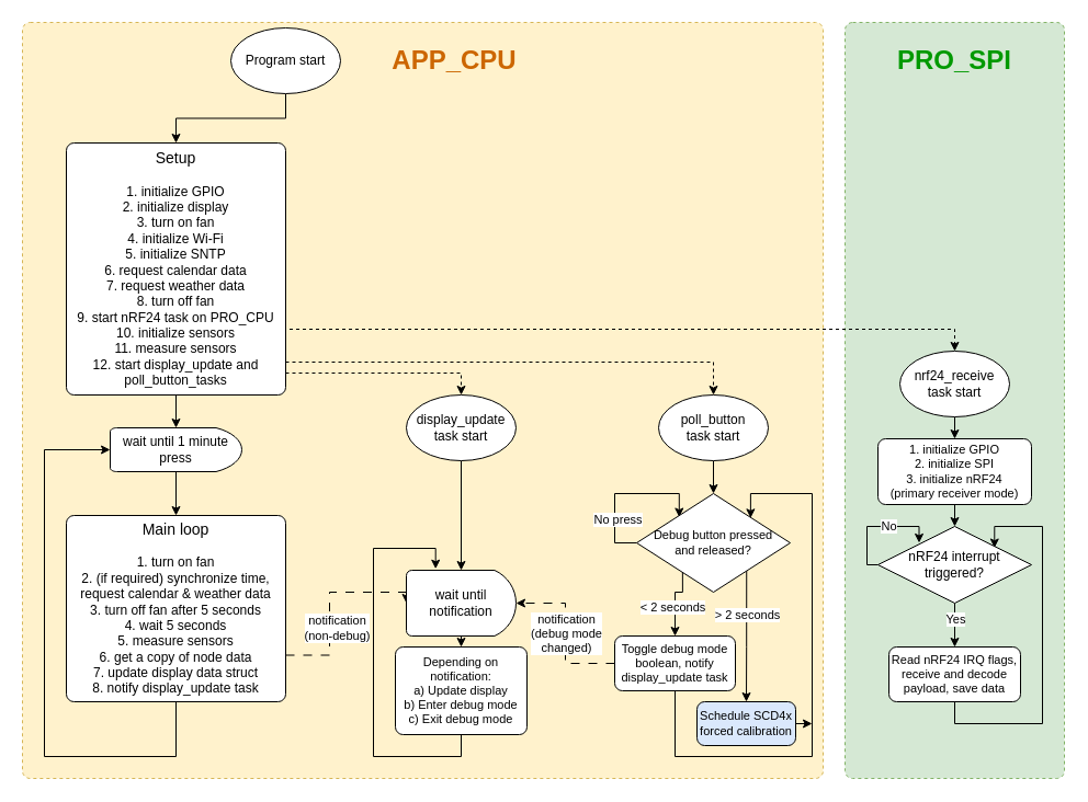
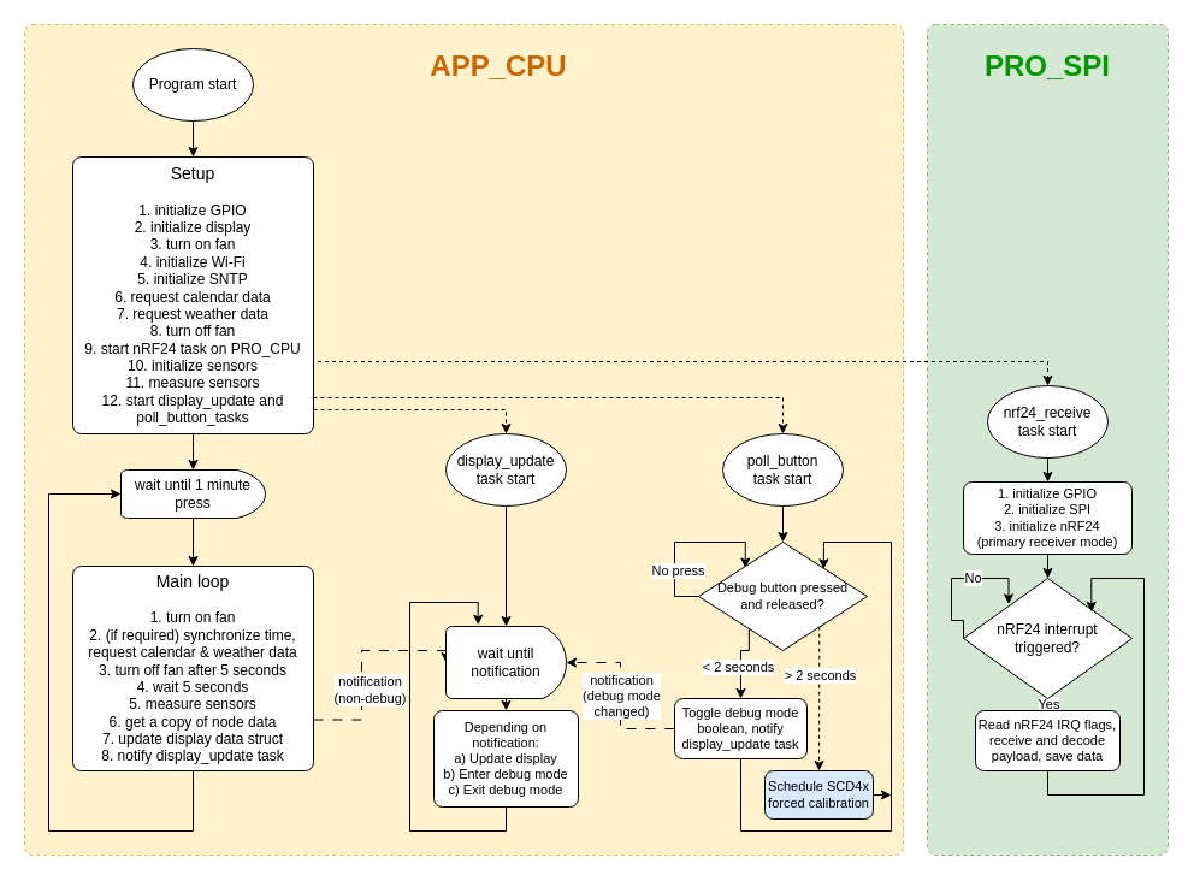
- <mxCell id="5" value="Program start" style="strokeWidth=1;html=1;shape=mxgraph.flowchart.start_1;whiteSpace=wrap;" parent="1" vertex="1"><mxGeometry x="210" y="25" width="100" height="60" as="geometry" /></mxCell>
+ <mxCell id="5" value="Program start" style="strokeWidth=1;html=1;shape=mxgraph.flowchart.start_1;whiteSpace=wrap;" parent="1" vertex="1"><mxGeometry x="110" y="40" width="100" height="60" as="geometry" /></mxCell>
- <mxCell id="46" value="nRF24 interrupt triggered?" style="strokeWidth=1;html=1;shape=mxgraph.flowchart.decision;whiteSpace=wrap;" parent="1" vertex="1"><mxGeometry x="800" y="480" width="140" height="70" as="geometry" /></mxCell>
+ <mxCell id="46" value="nRF24 interrupt triggered?" style="strokeWidth=1;html=1;shape=mxgraph.flowchart.decision;whiteSpace=wrap;" parent="1" vertex="1"><mxGeometry x="800" y="480" width="140" height="100" as="geometry" /></mxCell>
- <mxCell id="29" value="" style="edgeStyle=orthogonalEdgeStyle;rounded=0;orthogonalLoop=1;jettySize=auto;html=1;exitX=0.716;exitY=0.78;exitDx=0;exitDy=0;exitPerimeter=0;entryX=0.5;entryY=0;entryDx=0;entryDy=0;" edge="1" parent="1" source="31" target="50"><mxGeometry relative="1" as="geometry"><Array as="points" /></mxGeometry></mxCell>
+ <mxCell id="29" value="" style="edgeStyle=orthogonalEdgeStyle;rounded=0;orthogonalLoop=1;jettySize=auto;html=1;exitX=0.716;exitY=0.78;exitDx=0;exitDy=0;exitPerimeter=0;entryX=0.5;entryY=0;entryDx=0;entryDy=0;dashed=1;" edge="1" parent="1" source="31" target="50"><mxGeometry relative="1" as="geometry"><Array as="points" /></mxGeometry></mxCell>
